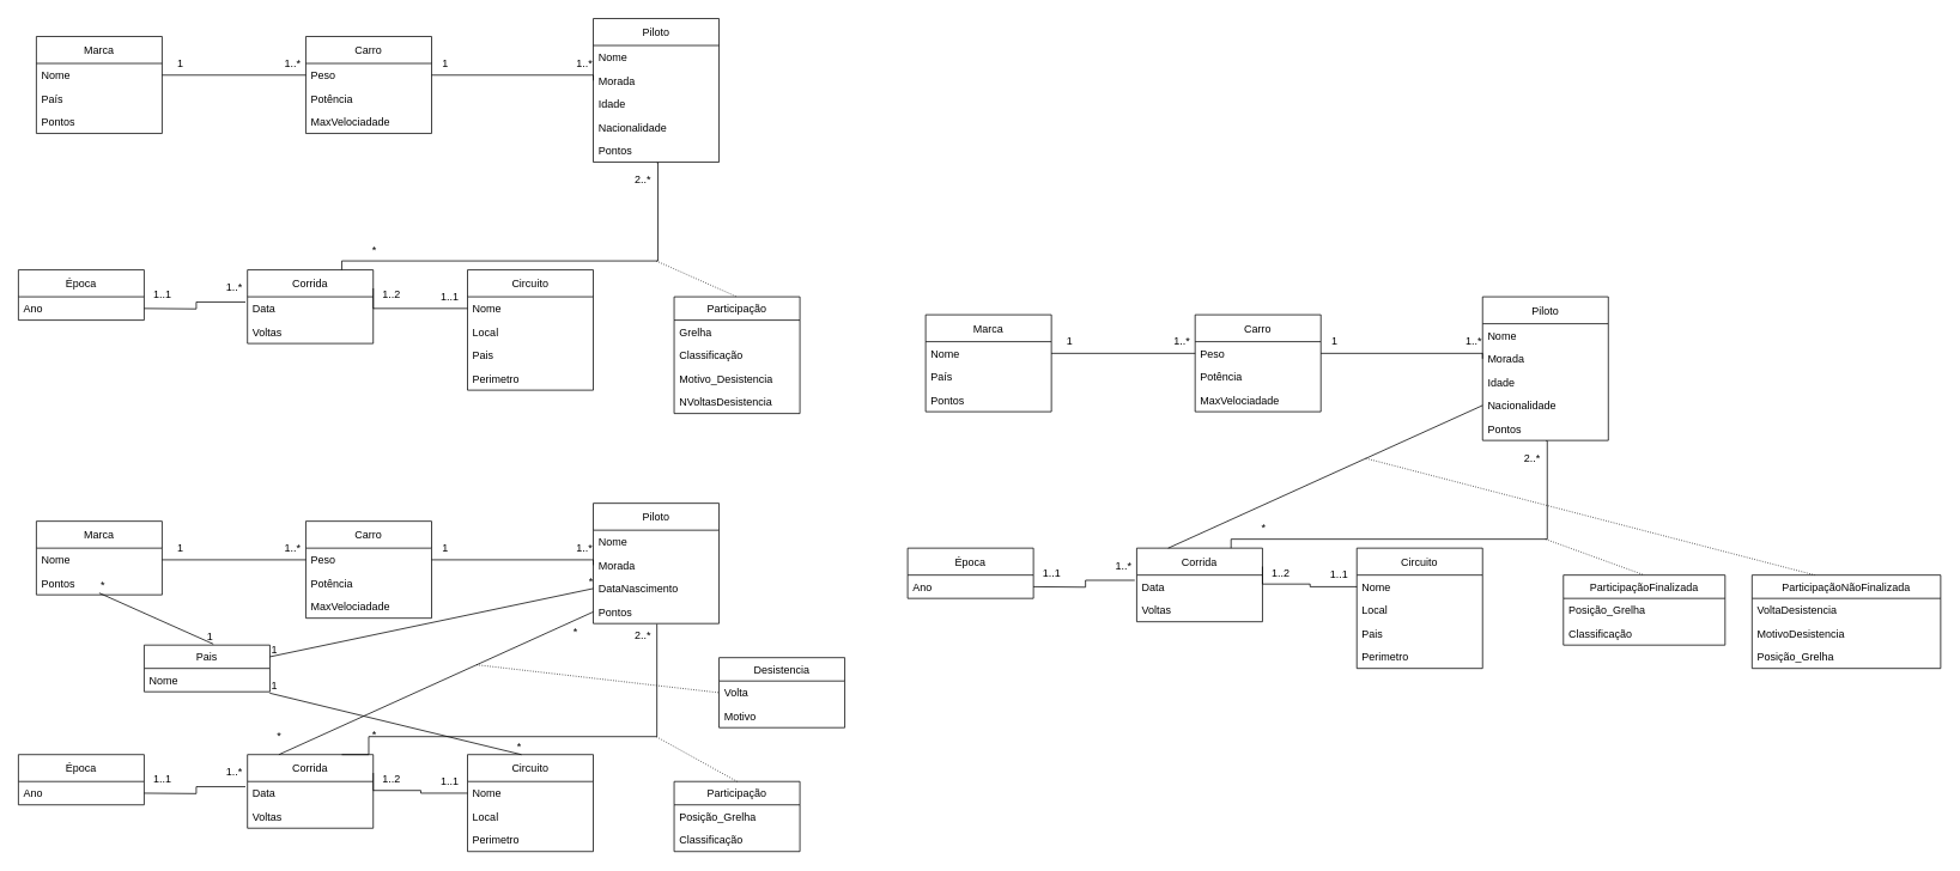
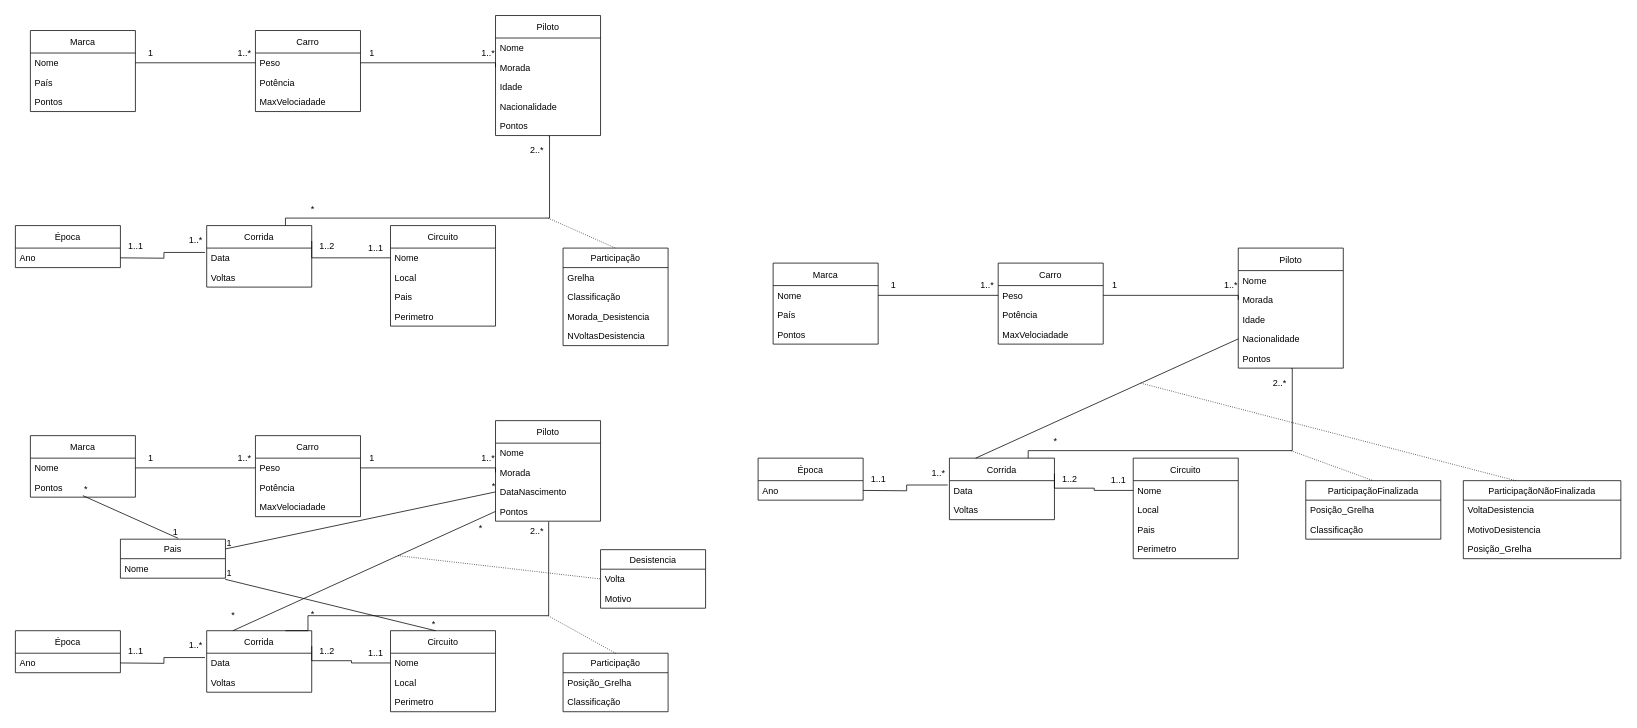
- <mxCell id="45" value="Motivo_Desistencia" style="text;strokeColor=none;fillColor=none;align=left;verticalAlign=top;spacingLeft=4;spacingRight=4;overflow=hidden;rotatable=0;points=[[0,0.5],[1,0.5]];portConstraint=eastwest;" vertex="1" parent="42"><mxGeometry y="78" width="140" height="26" as="geometry" /></mxCell>
+ <mxCell id="45" value="Morada_Desistencia" style="text;strokeColor=none;fillColor=none;align=left;verticalAlign=top;spacingLeft=4;spacingRight=4;overflow=hidden;rotatable=0;points=[[0,0.5],[1,0.5]];portConstraint=eastwest;" vertex="1" parent="42"><mxGeometry y="78" width="140" height="26" as="geometry" /></mxCell>
